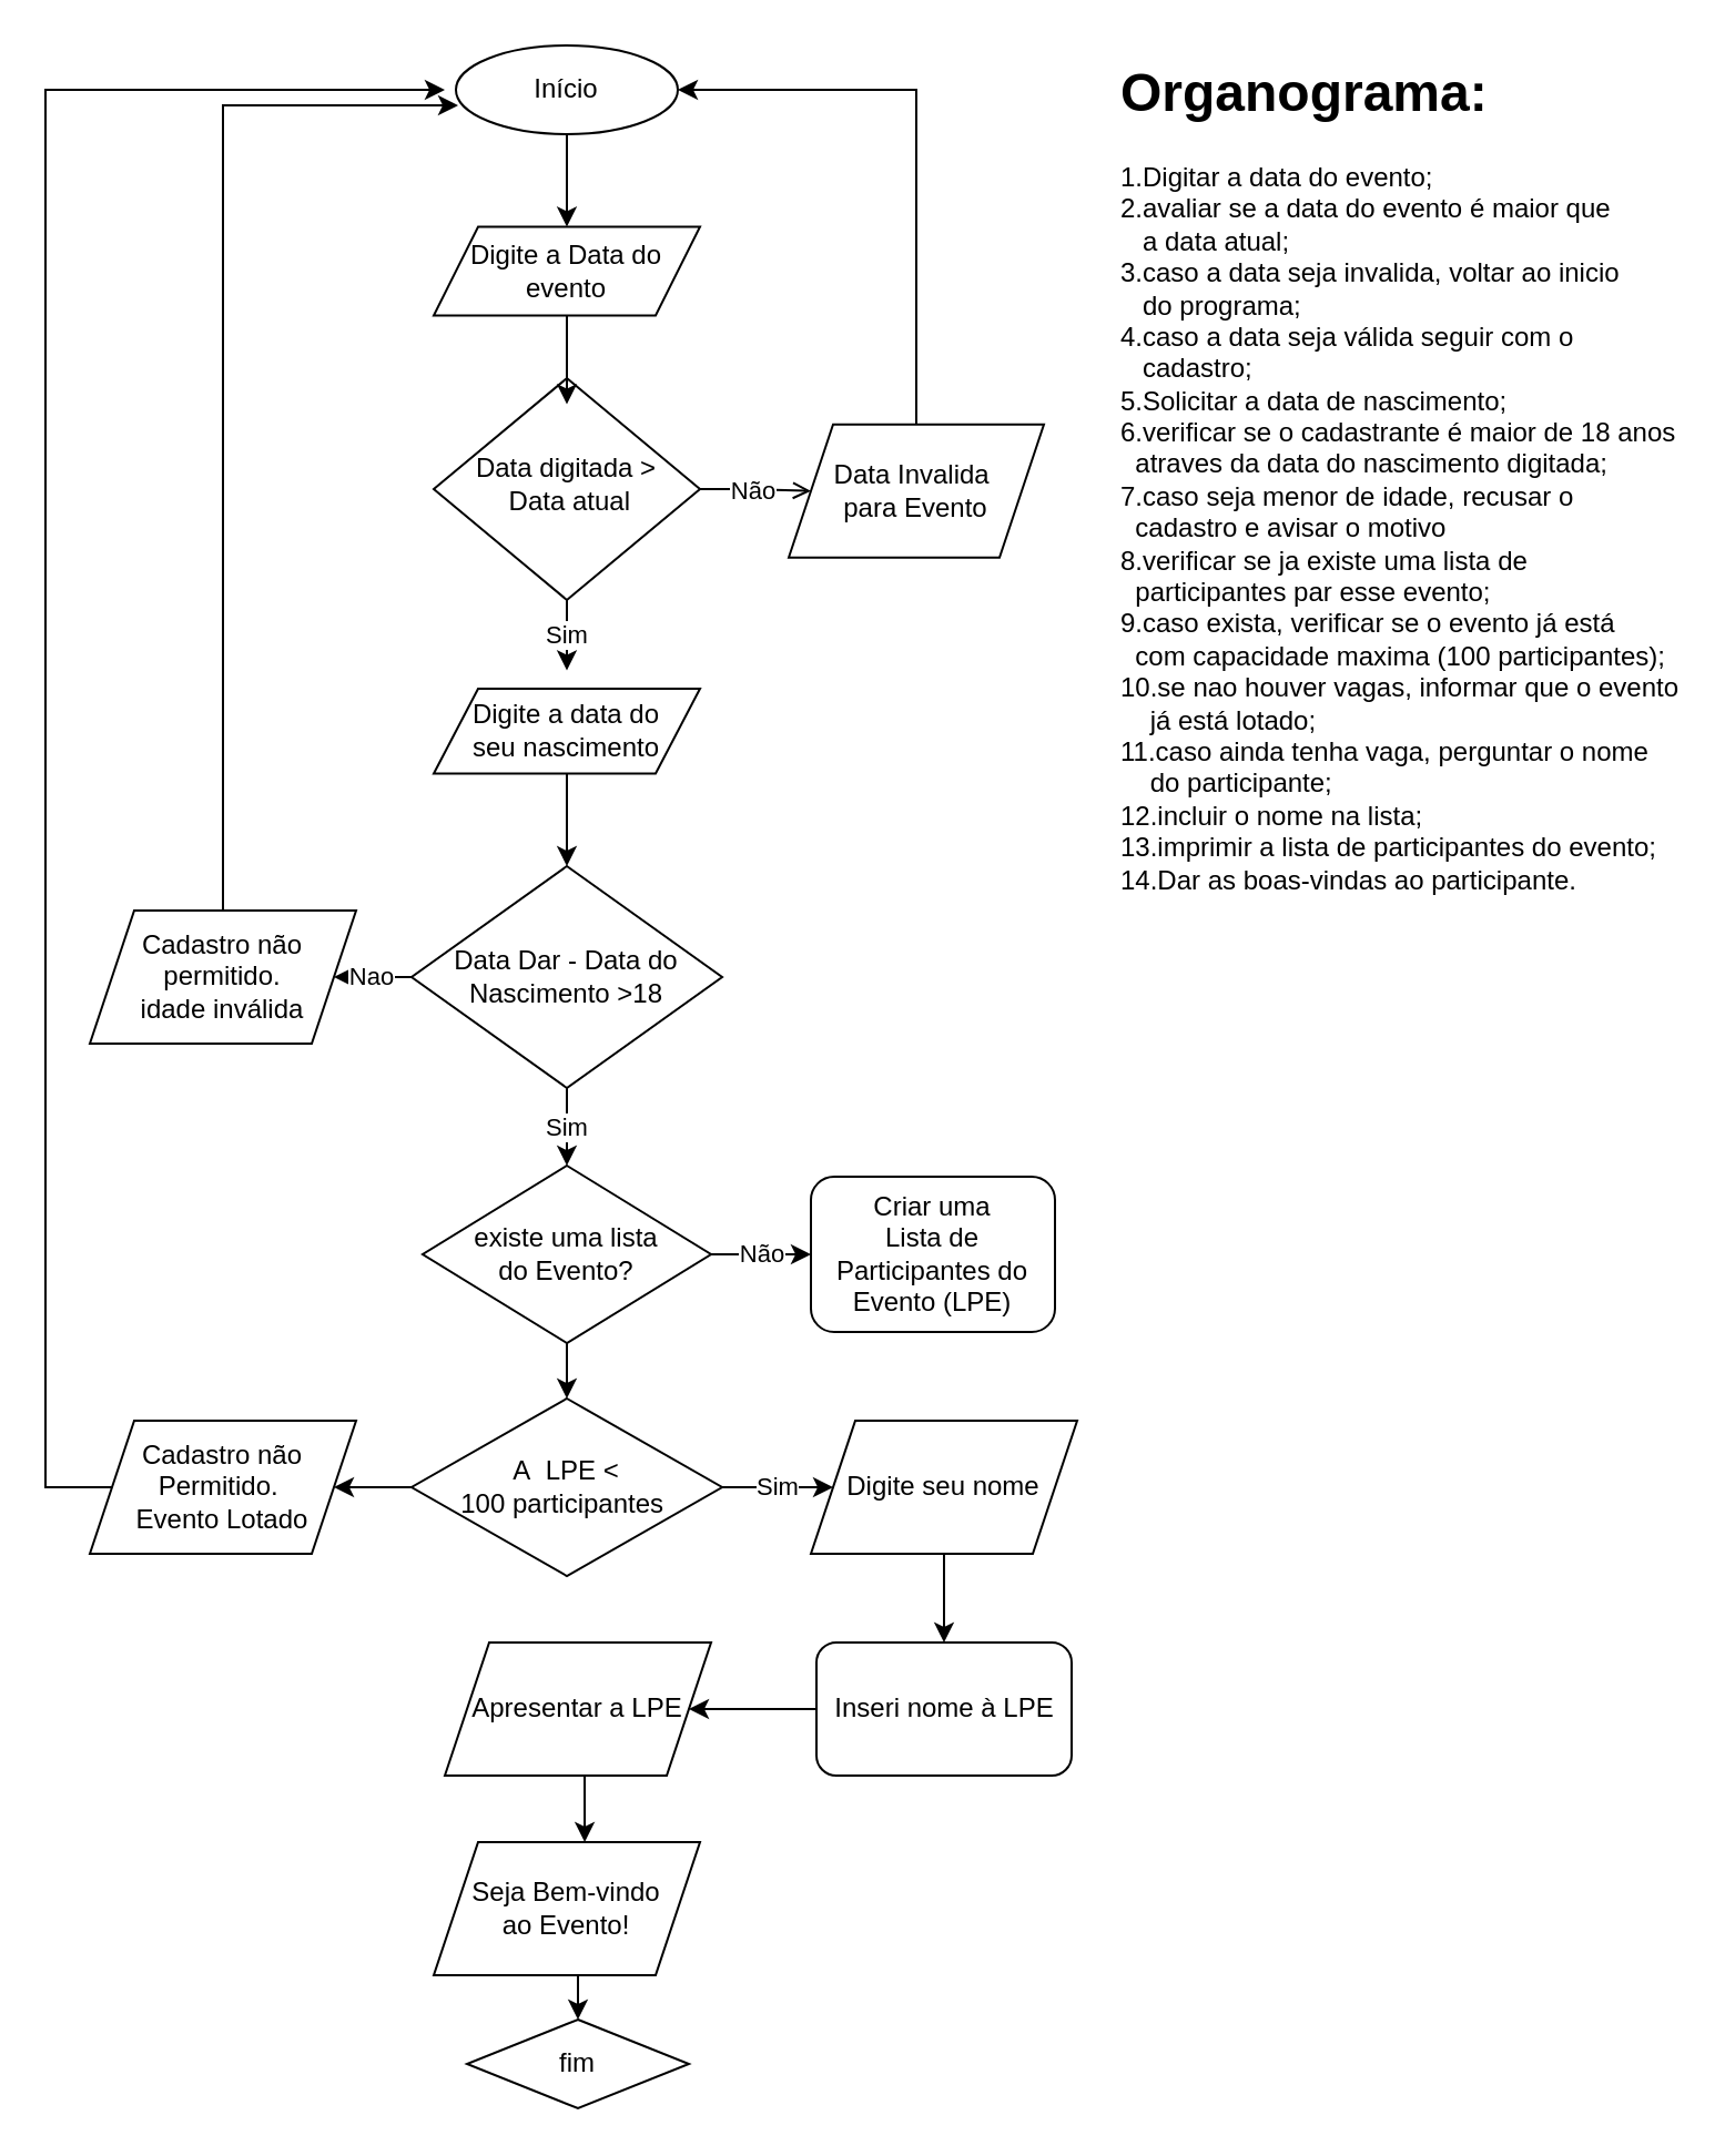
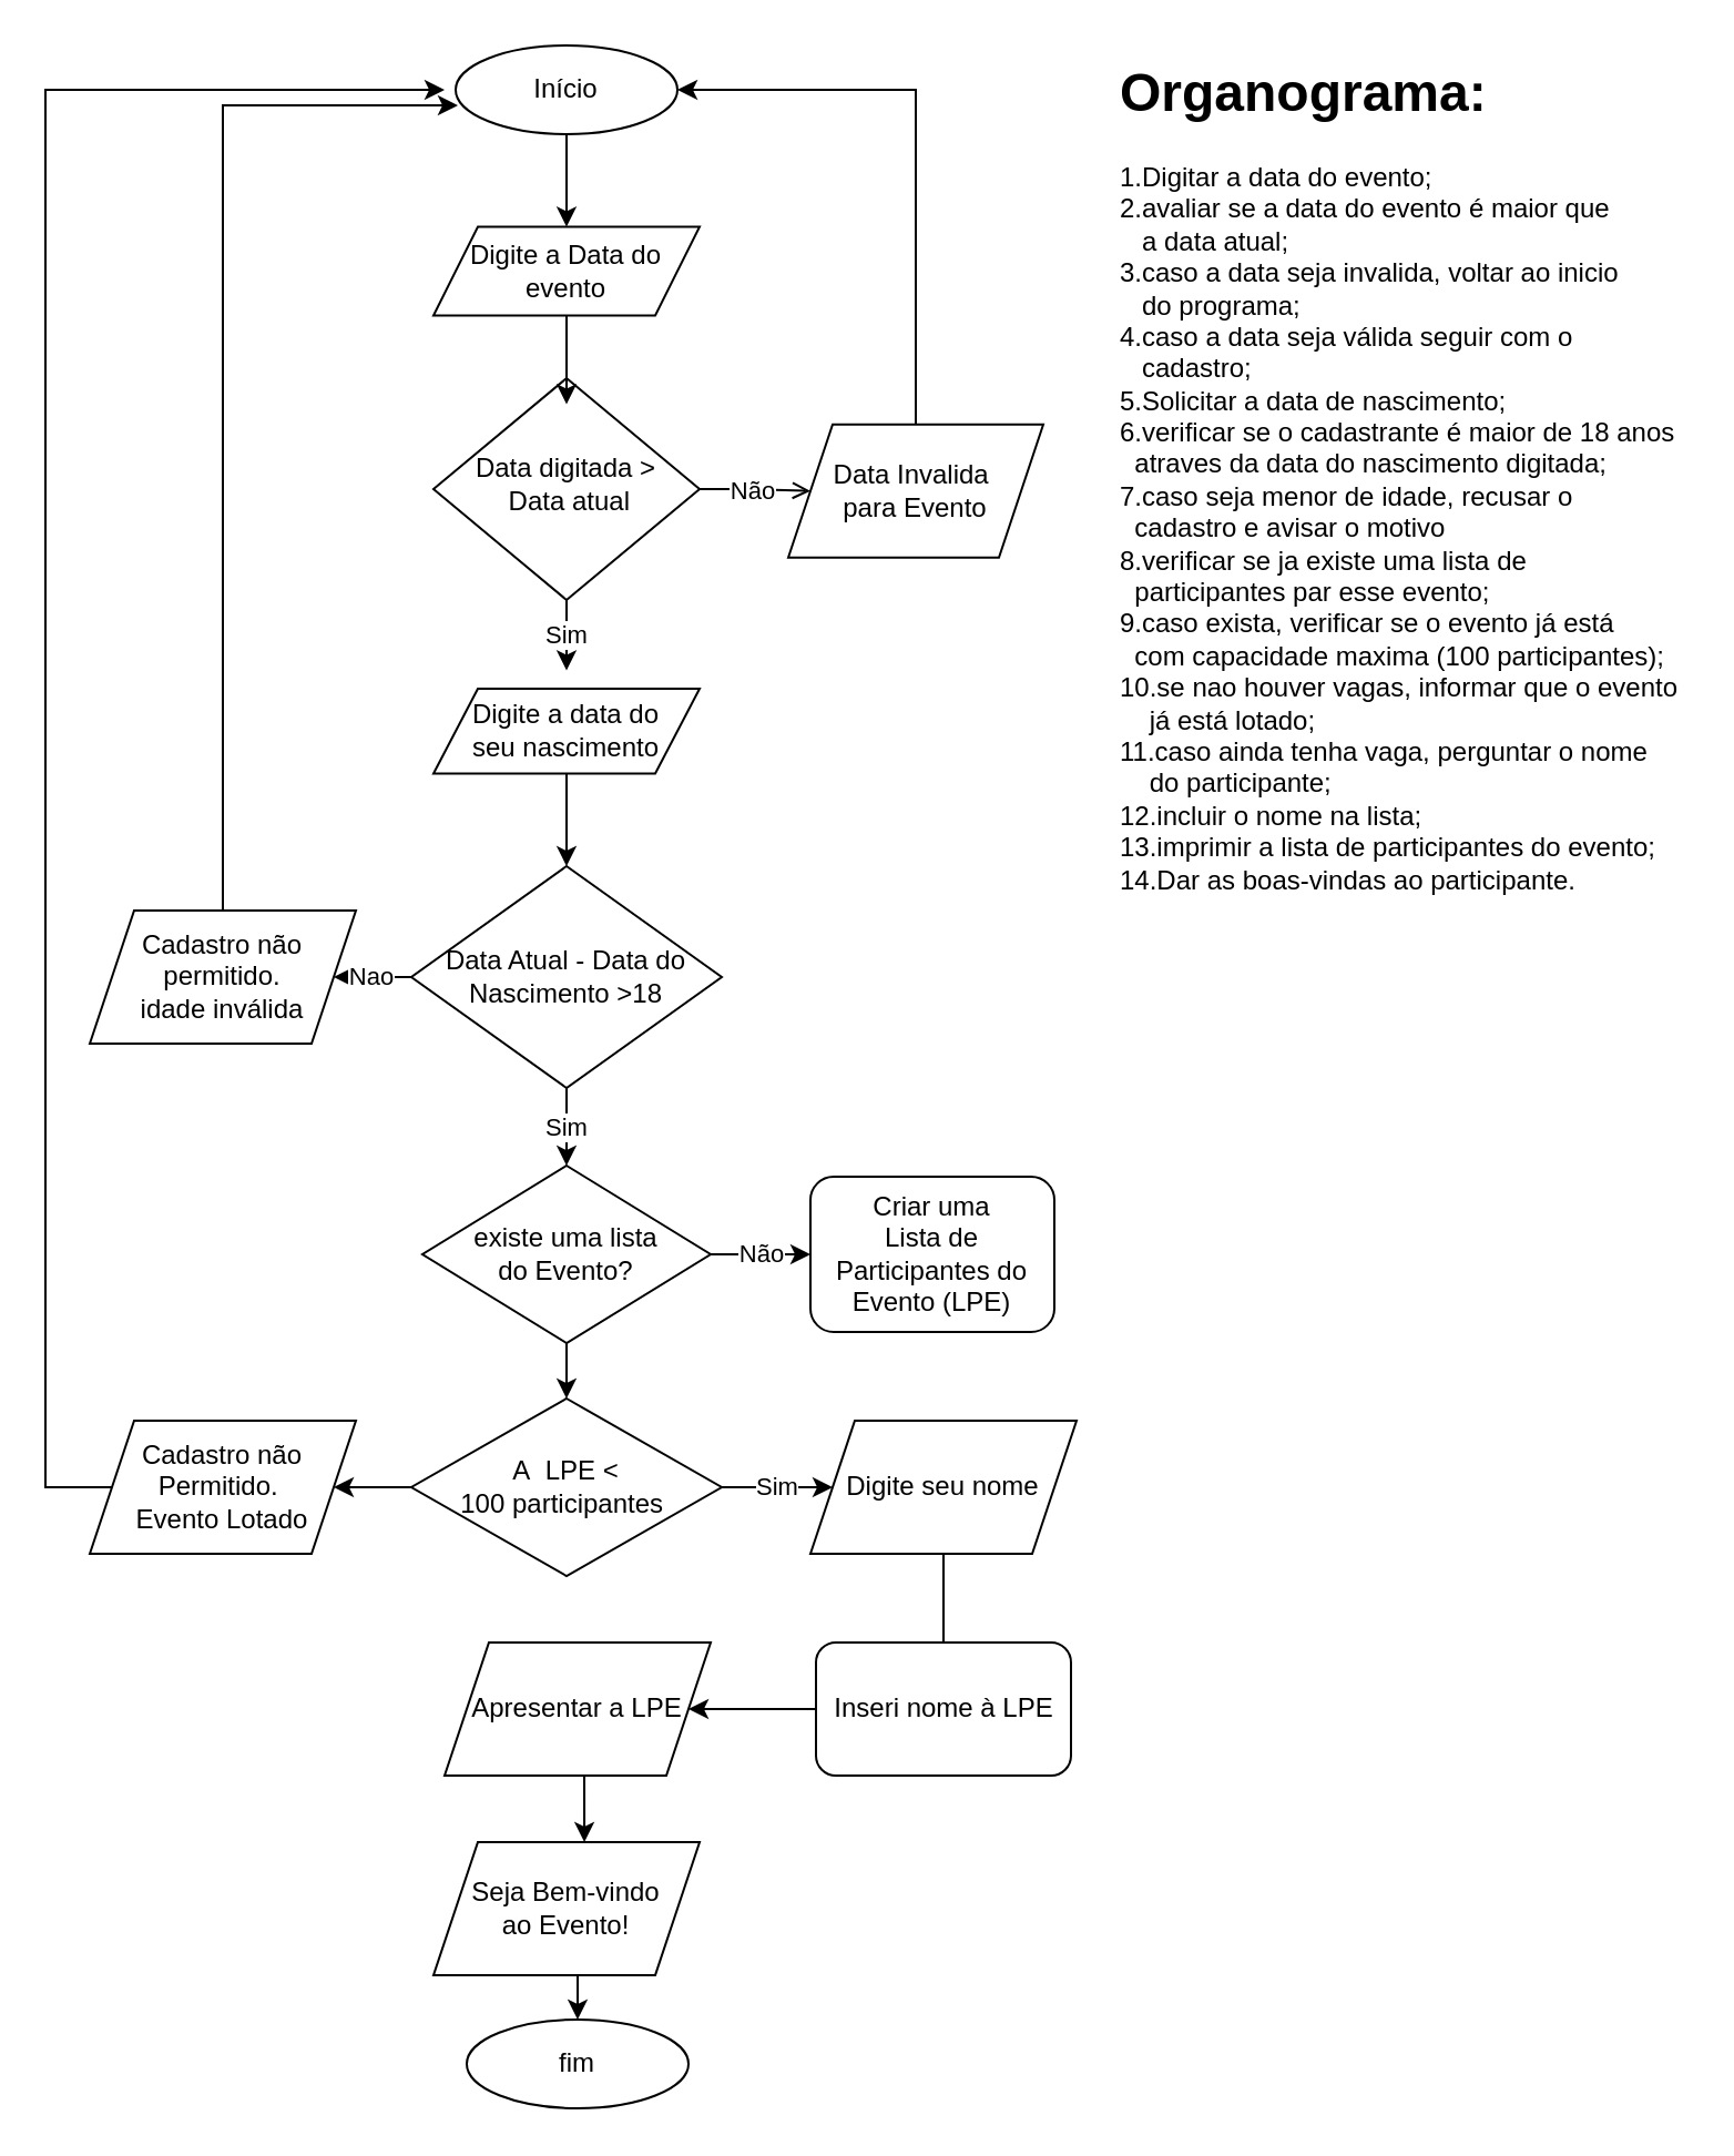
- <mxCell id="19" value="Data Dar - Data do Nascimento &amp;gt;18" style="rhombus;whiteSpace=wrap;html=1;" parent="1" vertex="1"><mxGeometry x="185" y="390" width="140" height="100" as="geometry" /></mxCell>
+ <mxCell id="19" value="Data Atual - Data do Nascimento &amp;gt;18" style="rhombus;whiteSpace=wrap;html=1;" parent="1" vertex="1"><mxGeometry x="185" y="390" width="140" height="100" as="geometry" /></mxCell>
- <mxCell id="25" style="edgeStyle=orthogonalEdgeStyle;rounded=0;orthogonalLoop=1;jettySize=auto;html=1;entryX=0.5;entryY=0;entryDx=0;entryDy=0;" parent="1" source="26" target="30" edge="1"><mxGeometry relative="1" as="geometry" /></mxCell>
+ <mxCell id="25" style="edgeStyle=orthogonalEdgeStyle;rounded=0;orthogonalLoop=1;jettySize=auto;html=1;entryX=0.5;entryY=0;entryDx=0;entryDy=0;endArrow=none;" parent="1" source="26" target="30" edge="1"><mxGeometry relative="1" as="geometry" /></mxCell>
- <mxCell id="35" value="fim" style="rhombus;whiteSpace=wrap;html=1;" parent="1" vertex="1"><mxGeometry x="210" y="910" width="100" height="40" as="geometry" /></mxCell>
+ <mxCell id="35" value="fim" style="ellipse;whiteSpace=wrap;html=1;" parent="1" vertex="1"><mxGeometry x="210" y="910" width="100" height="40" as="geometry" /></mxCell>
